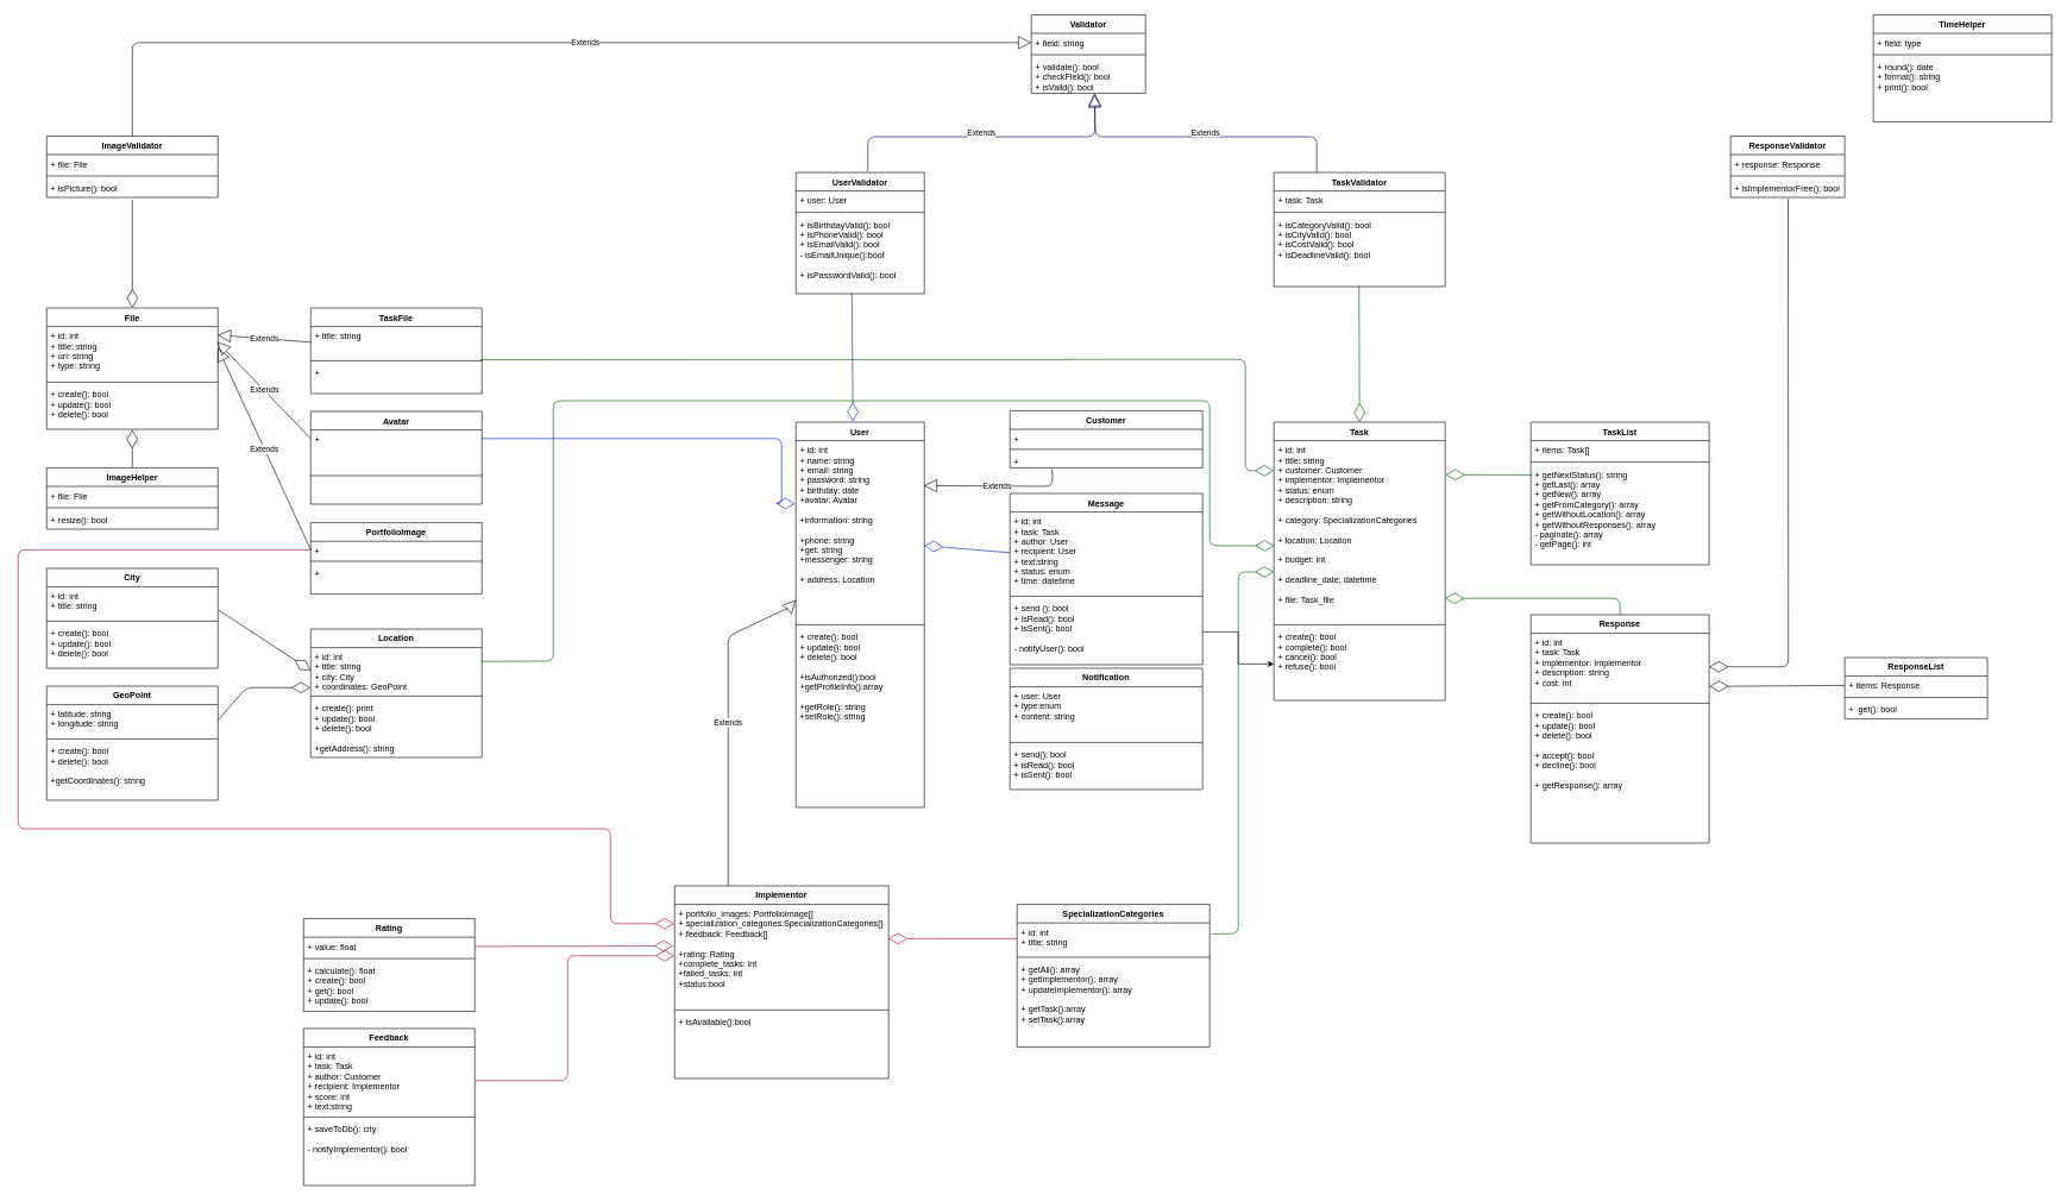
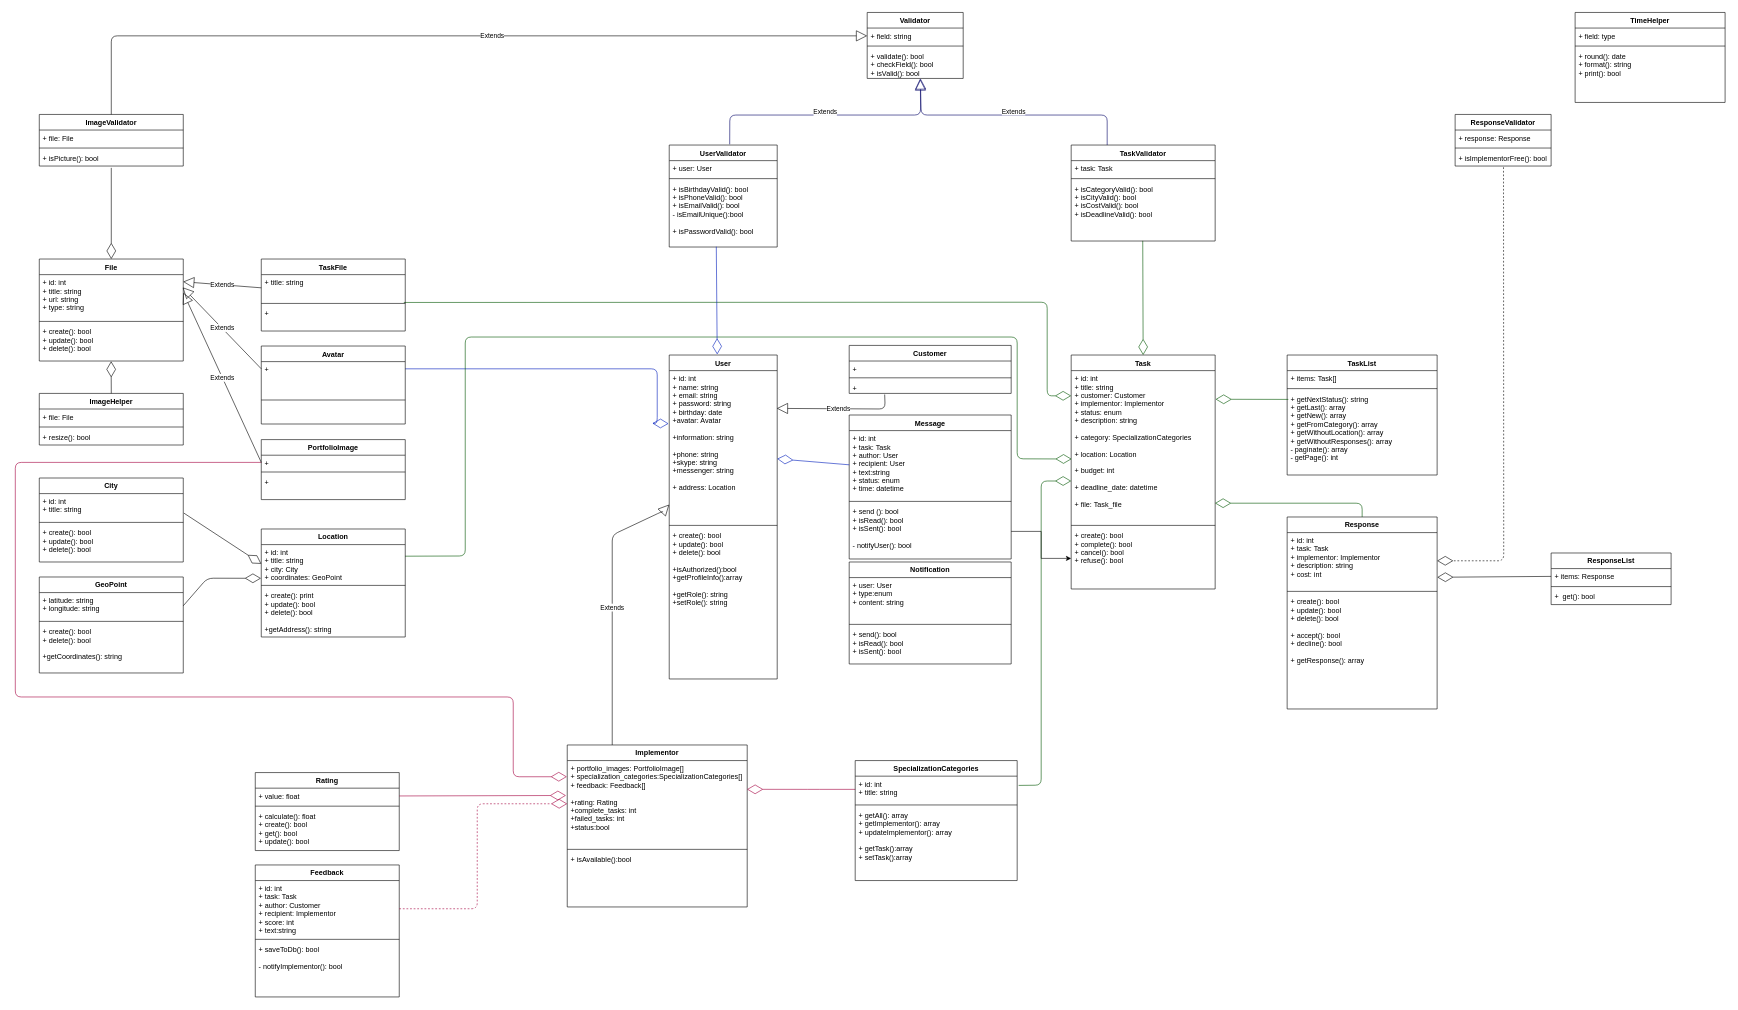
- <mxCell id="3" value="+ id: int&#10;+ name: string&#10;+ email: string&#10;+ password: string&#10;+ birthday: date&#10;+avatar: Avatar&#10;&#10;+information: string&#10;&#10;+phone: string&#10;+get: string&#10;+messenger: string&#10;&#10;+ address: Location&#10;" style="text;strokeColor=none;fillColor=none;align=left;verticalAlign=top;spacingLeft=4;spacingRight=4;overflow=hidden;rotatable=0;points=[[0,0.5],[1,0.5]];portConstraint=eastwest;" parent="2" vertex="1"><mxGeometry y="26" width="180" height="254" as="geometry" /></mxCell>
+ <mxCell id="3" value="+ id: int&#10;+ name: string&#10;+ email: string&#10;+ password: string&#10;+ birthday: date&#10;+avatar: Avatar&#10;&#10;+information: string&#10;&#10;+phone: string&#10;+skype: string&#10;+messenger: string&#10;&#10;+ address: Location&#10;" style="text;strokeColor=none;fillColor=none;align=left;verticalAlign=top;spacingLeft=4;spacingRight=4;overflow=hidden;rotatable=0;points=[[0,0.5],[1,0.5]];portConstraint=eastwest;" parent="2" vertex="1"><mxGeometry y="26" width="180" height="254" as="geometry" /></mxCell>
- <mxCell id="125" value="" style="endArrow=diamondThin;endFill=0;endSize=24;html=1;strokeColor=#000000;exitX=0.504;exitY=1.077;exitDx=0;exitDy=0;exitPerimeter=0;entryX=1;entryY=0.5;entryDx=0;entryDy=0;" edge="1" parent="1" source="78" target="27"><mxGeometry width="160" relative="1" as="geometry"><mxPoint x="2490" y="515.17" as="sourcePoint" /><mxPoint x="2500" y="1321" as="targetPoint" /><Array as="points"><mxPoint x="2501" y="934" /></Array></mxGeometry></mxCell>
+ <mxCell id="125" value="" style="endArrow=diamondThin;endFill=0;endSize=24;html=1;strokeColor=#000000;exitX=0.504;exitY=1.077;exitDx=0;exitDy=0;exitPerimeter=0;entryX=1;entryY=0.5;entryDx=0;entryDy=0;dashed=1;" edge="1" parent="1" source="78" target="27"><mxGeometry width="160" relative="1" as="geometry"><mxPoint x="2490" y="515.17" as="sourcePoint" /><mxPoint x="2500" y="1321" as="targetPoint" /><Array as="points"><mxPoint x="2501" y="934" /></Array></mxGeometry></mxCell>
- <mxCell id="21" value="" style="endArrow=diamondThin;endFill=0;endSize=24;html=1;strokeColor=#A50040;fillColor=#d80073;entryX=0;entryY=0.5;entryDx=0;entryDy=0;exitX=1;exitY=0.5;exitDx=0;exitDy=0;" parent="1" source="18" target="7" edge="1"><mxGeometry width="160" relative="1" as="geometry"><mxPoint x="790" y="1644" as="sourcePoint" /><mxPoint x="1110" y="609" as="targetPoint" /><Array as="points"><mxPoint x="790" y="1514" /><mxPoint x="790" y="1339" /></Array></mxGeometry></mxCell>
+ <mxCell id="21" value="" style="endArrow=diamondThin;endFill=0;endSize=24;html=1;strokeColor=#A50040;fillColor=#d80073;entryX=0;entryY=0.5;entryDx=0;entryDy=0;exitX=1;exitY=0.5;exitDx=0;exitDy=0;dashed=1;" parent="1" source="18" target="7" edge="1"><mxGeometry width="160" relative="1" as="geometry"><mxPoint x="790" y="1644" as="sourcePoint" /><mxPoint x="1110" y="609" as="targetPoint" /><Array as="points"><mxPoint x="790" y="1514" /><mxPoint x="790" y="1339" /></Array></mxGeometry></mxCell>
- <mxCell id="20" value="+ saveToDb(): city&#10;&#10;- notifyImplementor(): bool" style="text;strokeColor=none;fillColor=none;align=left;verticalAlign=top;spacingLeft=4;spacingRight=4;overflow=hidden;rotatable=0;points=[[0,0.5],[1,0.5]];portConstraint=eastwest;" parent="17" vertex="1"><mxGeometry y="128" width="240" height="92" as="geometry" /></mxCell>
+ <mxCell id="20" value="+ saveToDb(): bool&#10;&#10;- notifyImplementor(): bool" style="text;strokeColor=none;fillColor=none;align=left;verticalAlign=top;spacingLeft=4;spacingRight=4;overflow=hidden;rotatable=0;points=[[0,0.5],[1,0.5]];portConstraint=eastwest;" parent="17" vertex="1"><mxGeometry y="128" width="240" height="92" as="geometry" /></mxCell>
